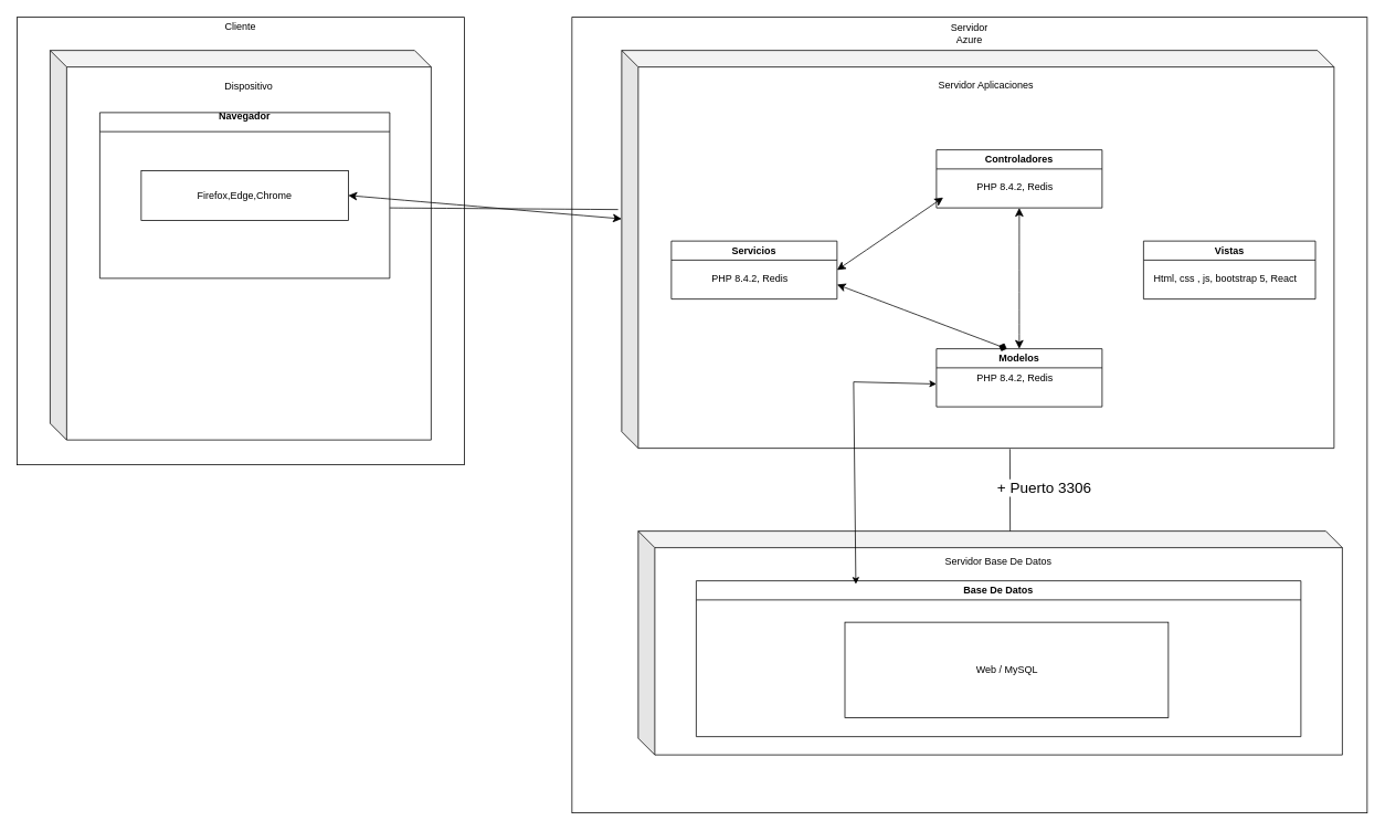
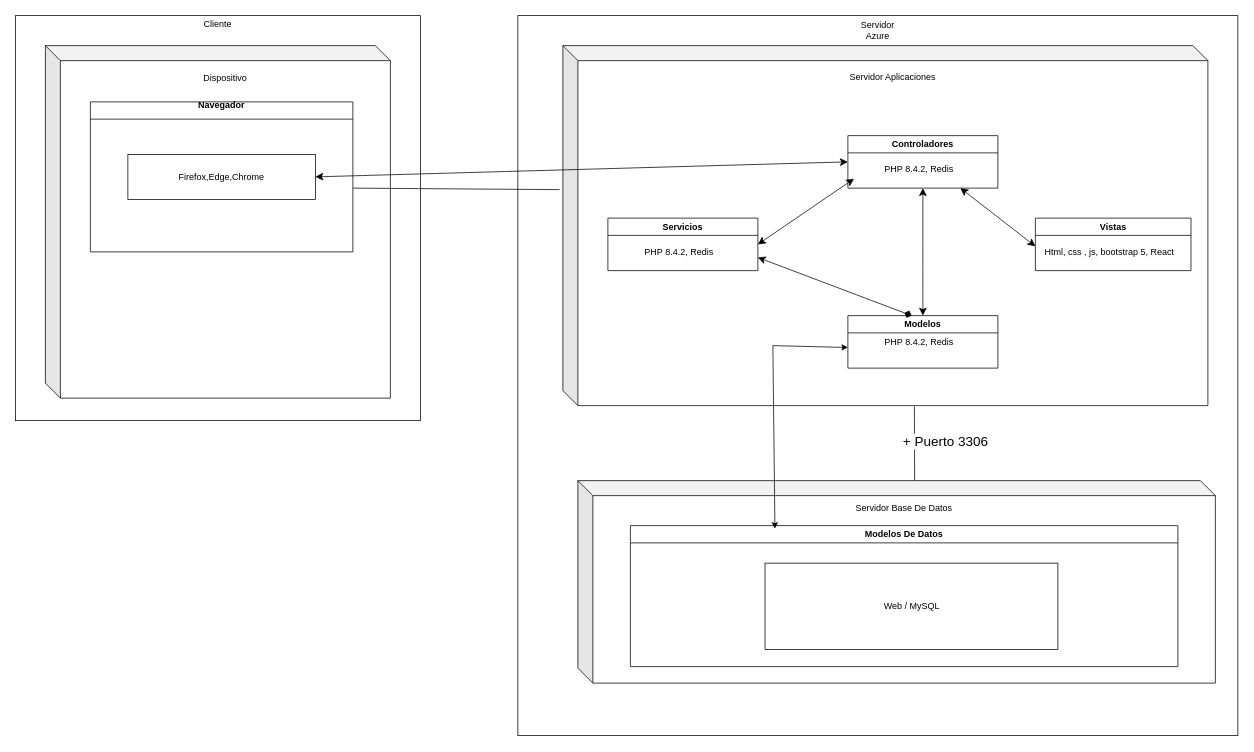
- <mxCell id="33" value="" style="endArrow=classic;startArrow=classic;html=1;rounded=0;fontSize=12;startSize=8;endSize=8;curved=1;exitX=1;exitY=0.5;exitDx=0;exitDy=0;" edge="1" parent="1" source="20" target="18"><mxGeometry width="50" height="50" relative="1" as="geometry"><mxPoint x="740" y="370" as="sourcePoint" /><mxPoint x="790" y="320" as="targetPoint" /></mxGeometry></mxCell>
+ <mxCell id="33" value="" style="endArrow=classic;startArrow=classic;html=1;rounded=0;fontSize=12;startSize=8;endSize=8;curved=1;exitX=1;exitY=0.5;exitDx=0;exitDy=0;entryX=0;entryY=0.5;entryDx=0;entryDy=0;" edge="1" parent="1" source="20" target="21"><mxGeometry width="50" height="50" relative="1" as="geometry"><mxPoint x="740" y="370" as="sourcePoint" /><mxPoint x="790" y="320" as="targetPoint" /></mxGeometry></mxCell>
+ <mxCell id="32" value="" style="endArrow=classic;startArrow=classic;html=1;rounded=0;fontSize=12;startSize=8;endSize=8;curved=1;entryX=0.75;entryY=1;entryDx=0;entryDy=0;exitX=0;exitY=0.25;exitDx=0;exitDy=0;" edge="1" parent="1" source="28" target="21"><mxGeometry width="50" height="50" relative="1" as="geometry"><mxPoint x="1230" y="330" as="sourcePoint" /><mxPoint x="1250" y="400" as="targetPoint" /></mxGeometry></mxCell>
- <mxCell id="36" value="Base De Datos" style="swimlane;whiteSpace=wrap;html=1;" vertex="1" parent="1"><mxGeometry x="840" y="700" width="730" height="188" as="geometry" /></mxCell>
+ <mxCell id="36" value="Modelos De Datos" style="swimlane;whiteSpace=wrap;html=1;" vertex="1" parent="1"><mxGeometry x="840" y="700" width="730" height="188" as="geometry" /></mxCell>
